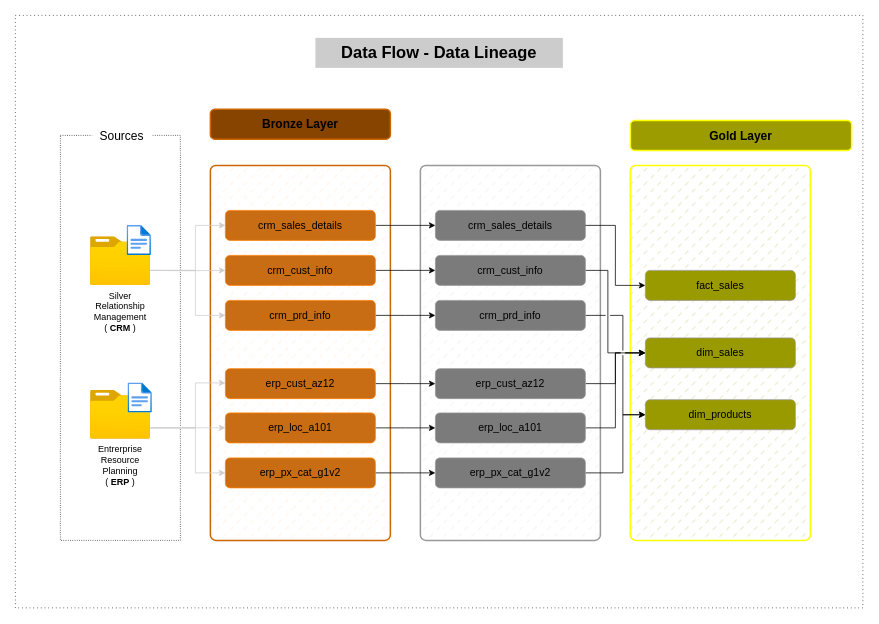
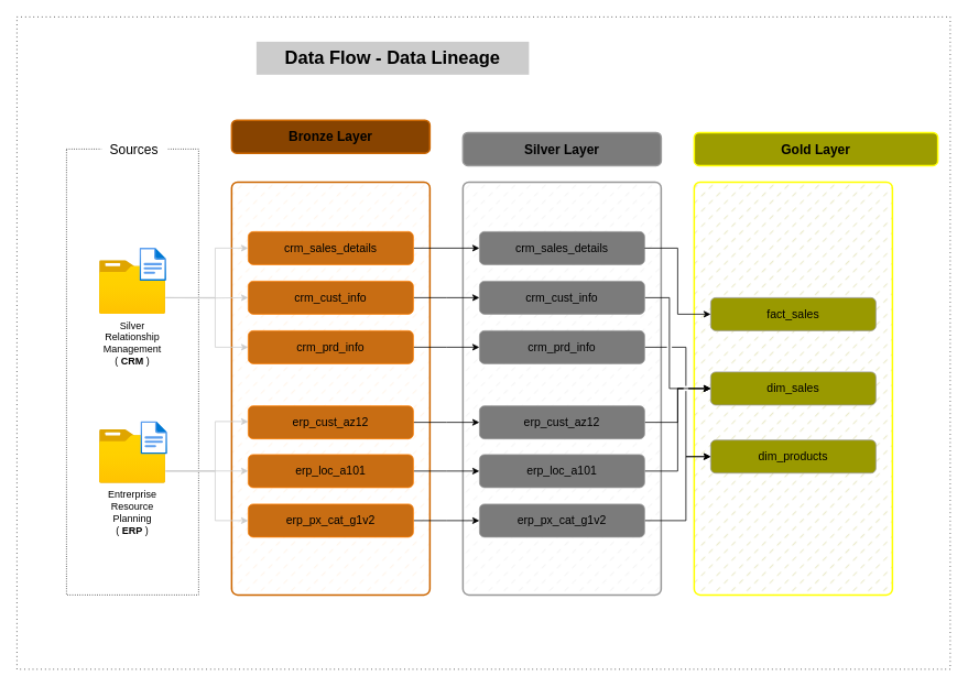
- <mxCell id="6" value="Data Flow - Data Lineage" style="text;html=1;align=center;verticalAlign=middle;whiteSpace=wrap;rounded=0;fontSize=22;fontStyle=1;fontColor=#000000;fillColor=#CCCCCC;movable=0;resizable=0;rotatable=0;deletable=0;editable=0;locked=1;connectable=0;" parent="1" vertex="1"><mxGeometry x="420" y="50" width="330" height="40" as="geometry" /></mxCell>
+ <mxCell id="6" value="Data Flow - Data Lineage" style="text;html=1;align=center;verticalAlign=middle;whiteSpace=wrap;rounded=0;fontSize=22;fontStyle=1;fontColor=#000000;fillColor=#CCCCCC;movable=0;resizable=0;rotatable=0;deletable=0;editable=0;locked=1;connectable=0;" parent="1" vertex="1"><mxGeometry x="310" y="50" width="330" height="40" as="geometry" /></mxCell>
+ <mxCell id="11" value="Silver Layer" style="rounded=1;whiteSpace=wrap;html=1;strokeWidth=2;strokeColor=#999999;fillColor=#7B7B7B;fontSize=16;fontStyle=1;fontColor=#000000;movable=0;resizable=0;rotatable=0;deletable=0;editable=0;locked=1;connectable=0;" parent="1" vertex="1"><mxGeometry x="560" y="160" width="240" height="40" as="geometry" /></mxCell>
